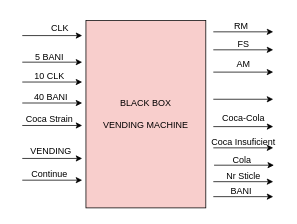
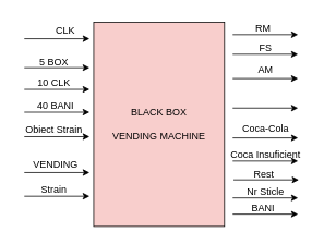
- <mxCell id="6" value="5 BANI" style="text;html=1;align=center;verticalAlign=middle;resizable=0;points=[];autosize=1;strokeColor=none;fillColor=none;" parent="1" vertex="1"><mxGeometry x="35" y="61" width="60" height="30" as="geometry" /></mxCell>
+ <mxCell id="6" value="5 BOX" style="text;html=1;align=center;verticalAlign=middle;resizable=0;points=[];autosize=1;strokeColor=none;fillColor=none;" parent="1" vertex="1"><mxGeometry x="35" y="61" width="60" height="30" as="geometry" /></mxCell>
- <mxCell id="11" value="Coca Strain&lt;br&gt;" style="text;html=1;align=center;verticalAlign=middle;resizable=0;points=[];autosize=1;strokeColor=none;fillColor=none;" parent="1" vertex="1"><mxGeometry x="20" y="144" width="90" height="30" as="geometry" /></mxCell>
+ <mxCell id="11" value="Obiect Strain&lt;br&gt;" style="text;html=1;align=center;verticalAlign=middle;resizable=0;points=[];autosize=1;strokeColor=none;fillColor=none;" parent="1" vertex="1"><mxGeometry x="20" y="144" width="90" height="30" as="geometry" /></mxCell>
- <mxCell id="31" value="Cola" style="text;html=1;align=center;verticalAlign=middle;resizable=0;points=[];autosize=1;strokeColor=none;fillColor=none;" vertex="1" parent="1"><mxGeometry x="297" y="198" width="50" height="30" as="geometry" /></mxCell>
+ <mxCell id="31" value="Rest" style="text;html=1;align=center;verticalAlign=middle;resizable=0;points=[];autosize=1;strokeColor=none;fillColor=none;" vertex="1" parent="1"><mxGeometry x="297" y="198" width="50" height="30" as="geometry" /></mxCell>
- <mxCell id="16" value="Continue" style="text;html=1;align=center;verticalAlign=middle;resizable=0;points=[];autosize=1;strokeColor=none;fillColor=none;" parent="1" vertex="1"><mxGeometry x="30" y="217" width="70" height="30" as="geometry" /></mxCell>
+ <mxCell id="16" value="Strain" style="text;html=1;align=center;verticalAlign=middle;resizable=0;points=[];autosize=1;strokeColor=none;fillColor=none;" parent="1" vertex="1"><mxGeometry x="30" y="217" width="70" height="30" as="geometry" /></mxCell>
